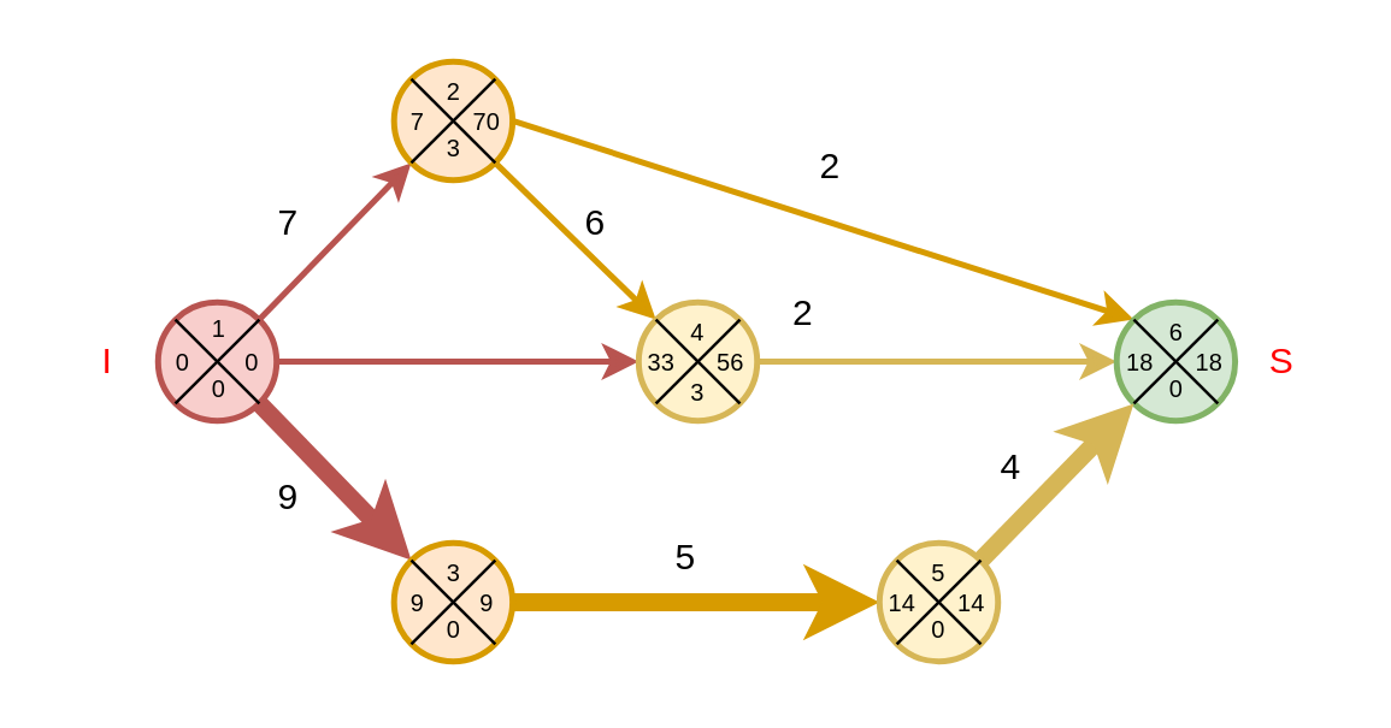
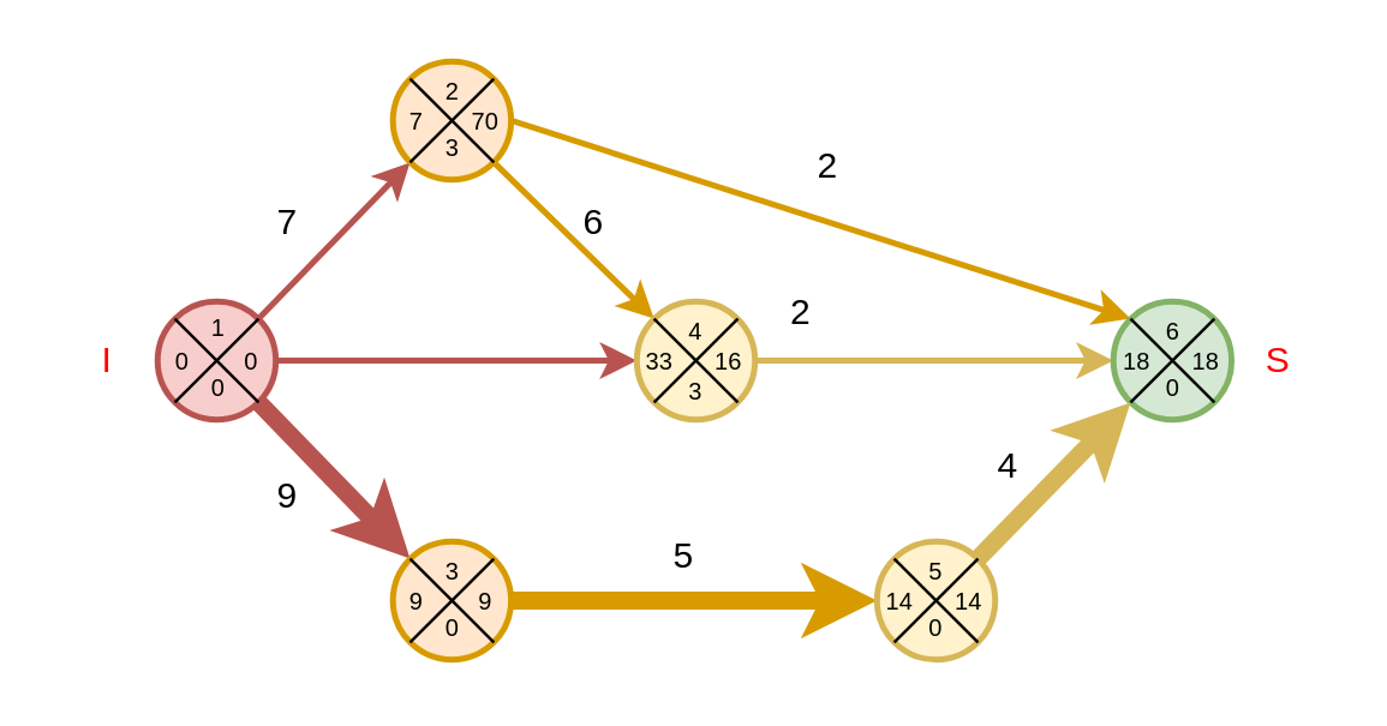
- <mxCell id="51" value="56" style="text;html=1;align=center;verticalAlign=middle;resizable=0;points=[];autosize=1;strokeColor=none;fillColor=none;fontSize=8;" vertex="1" parent="1"><mxGeometry x="227.37" y="109.69" width="30" height="20" as="geometry" /></mxCell>
+ <mxCell id="51" value="16" style="text;html=1;align=center;verticalAlign=middle;resizable=0;points=[];autosize=1;strokeColor=none;fillColor=none;fontSize=8;" vertex="1" parent="1"><mxGeometry x="227.37" y="109.69" width="30" height="20" as="geometry" /></mxCell>
